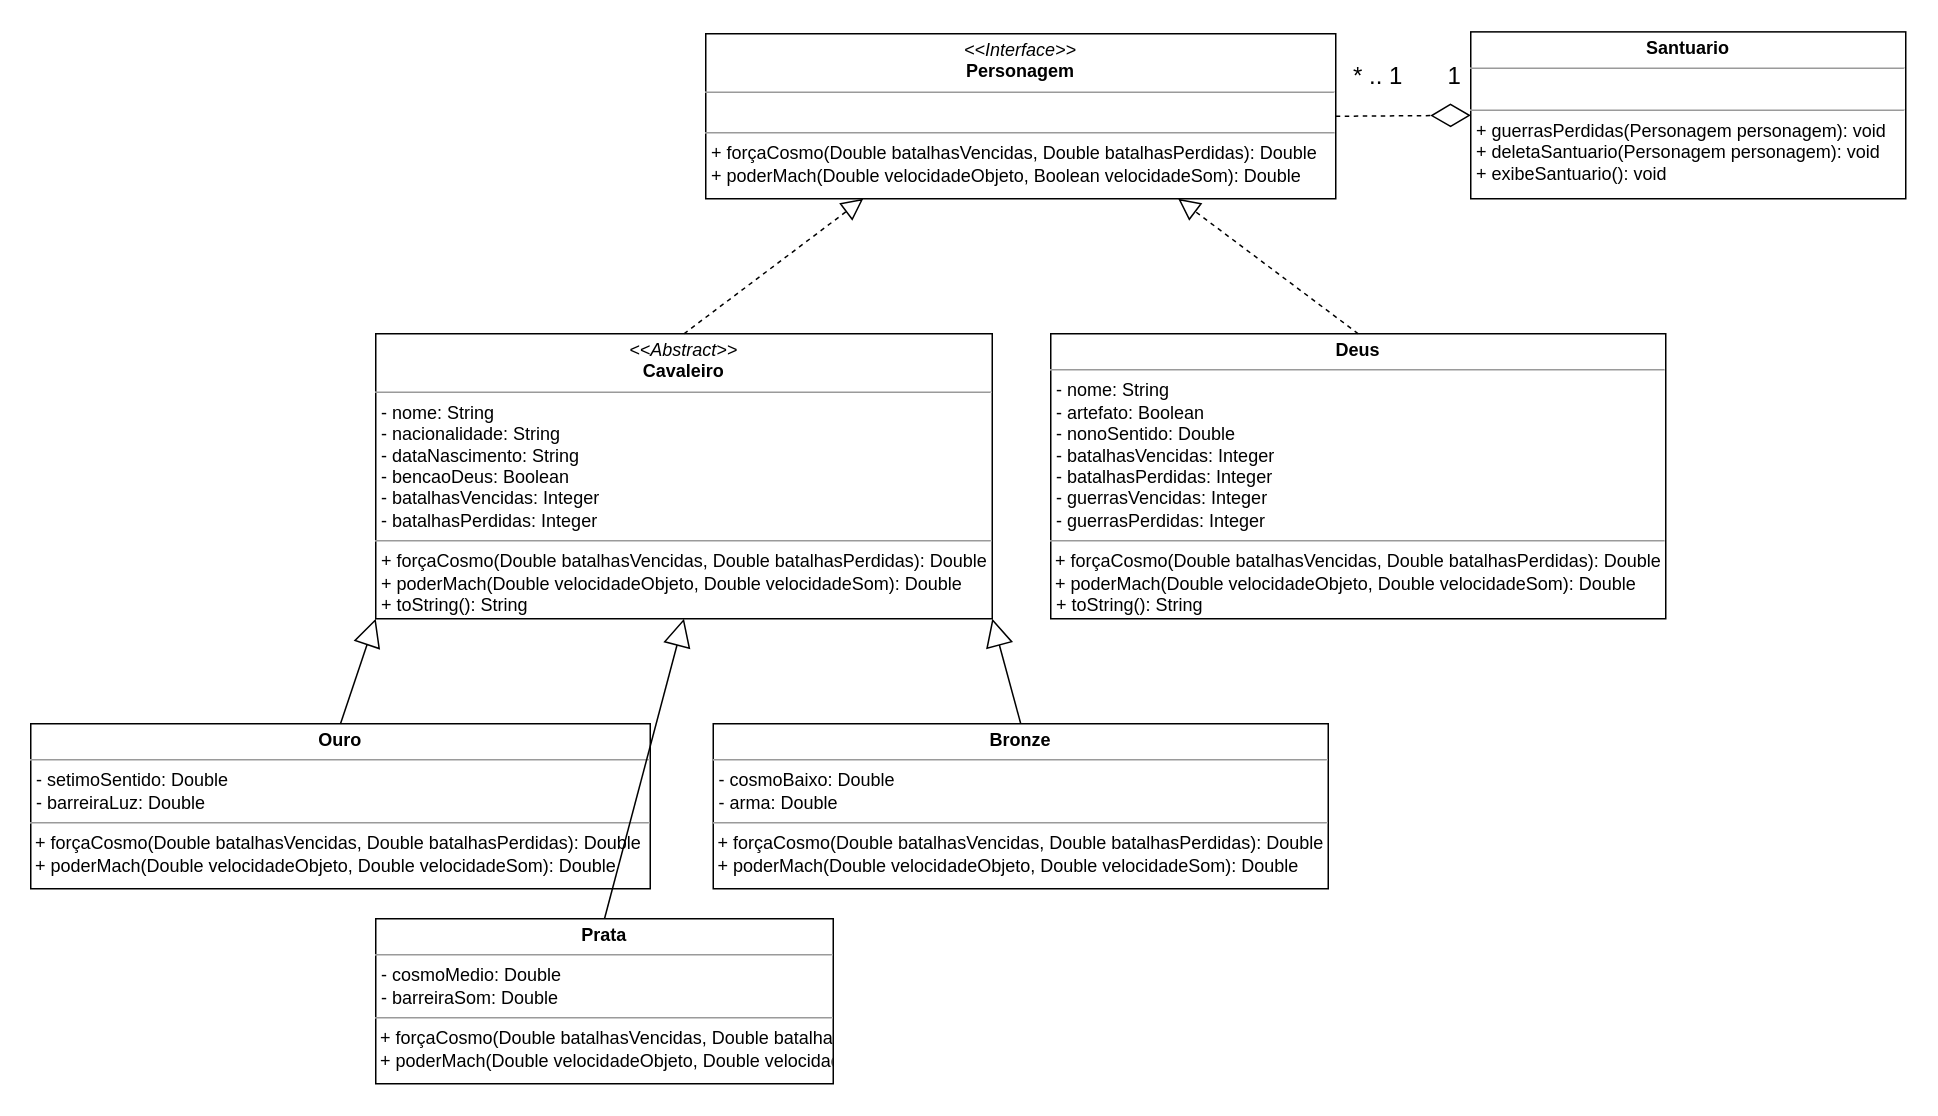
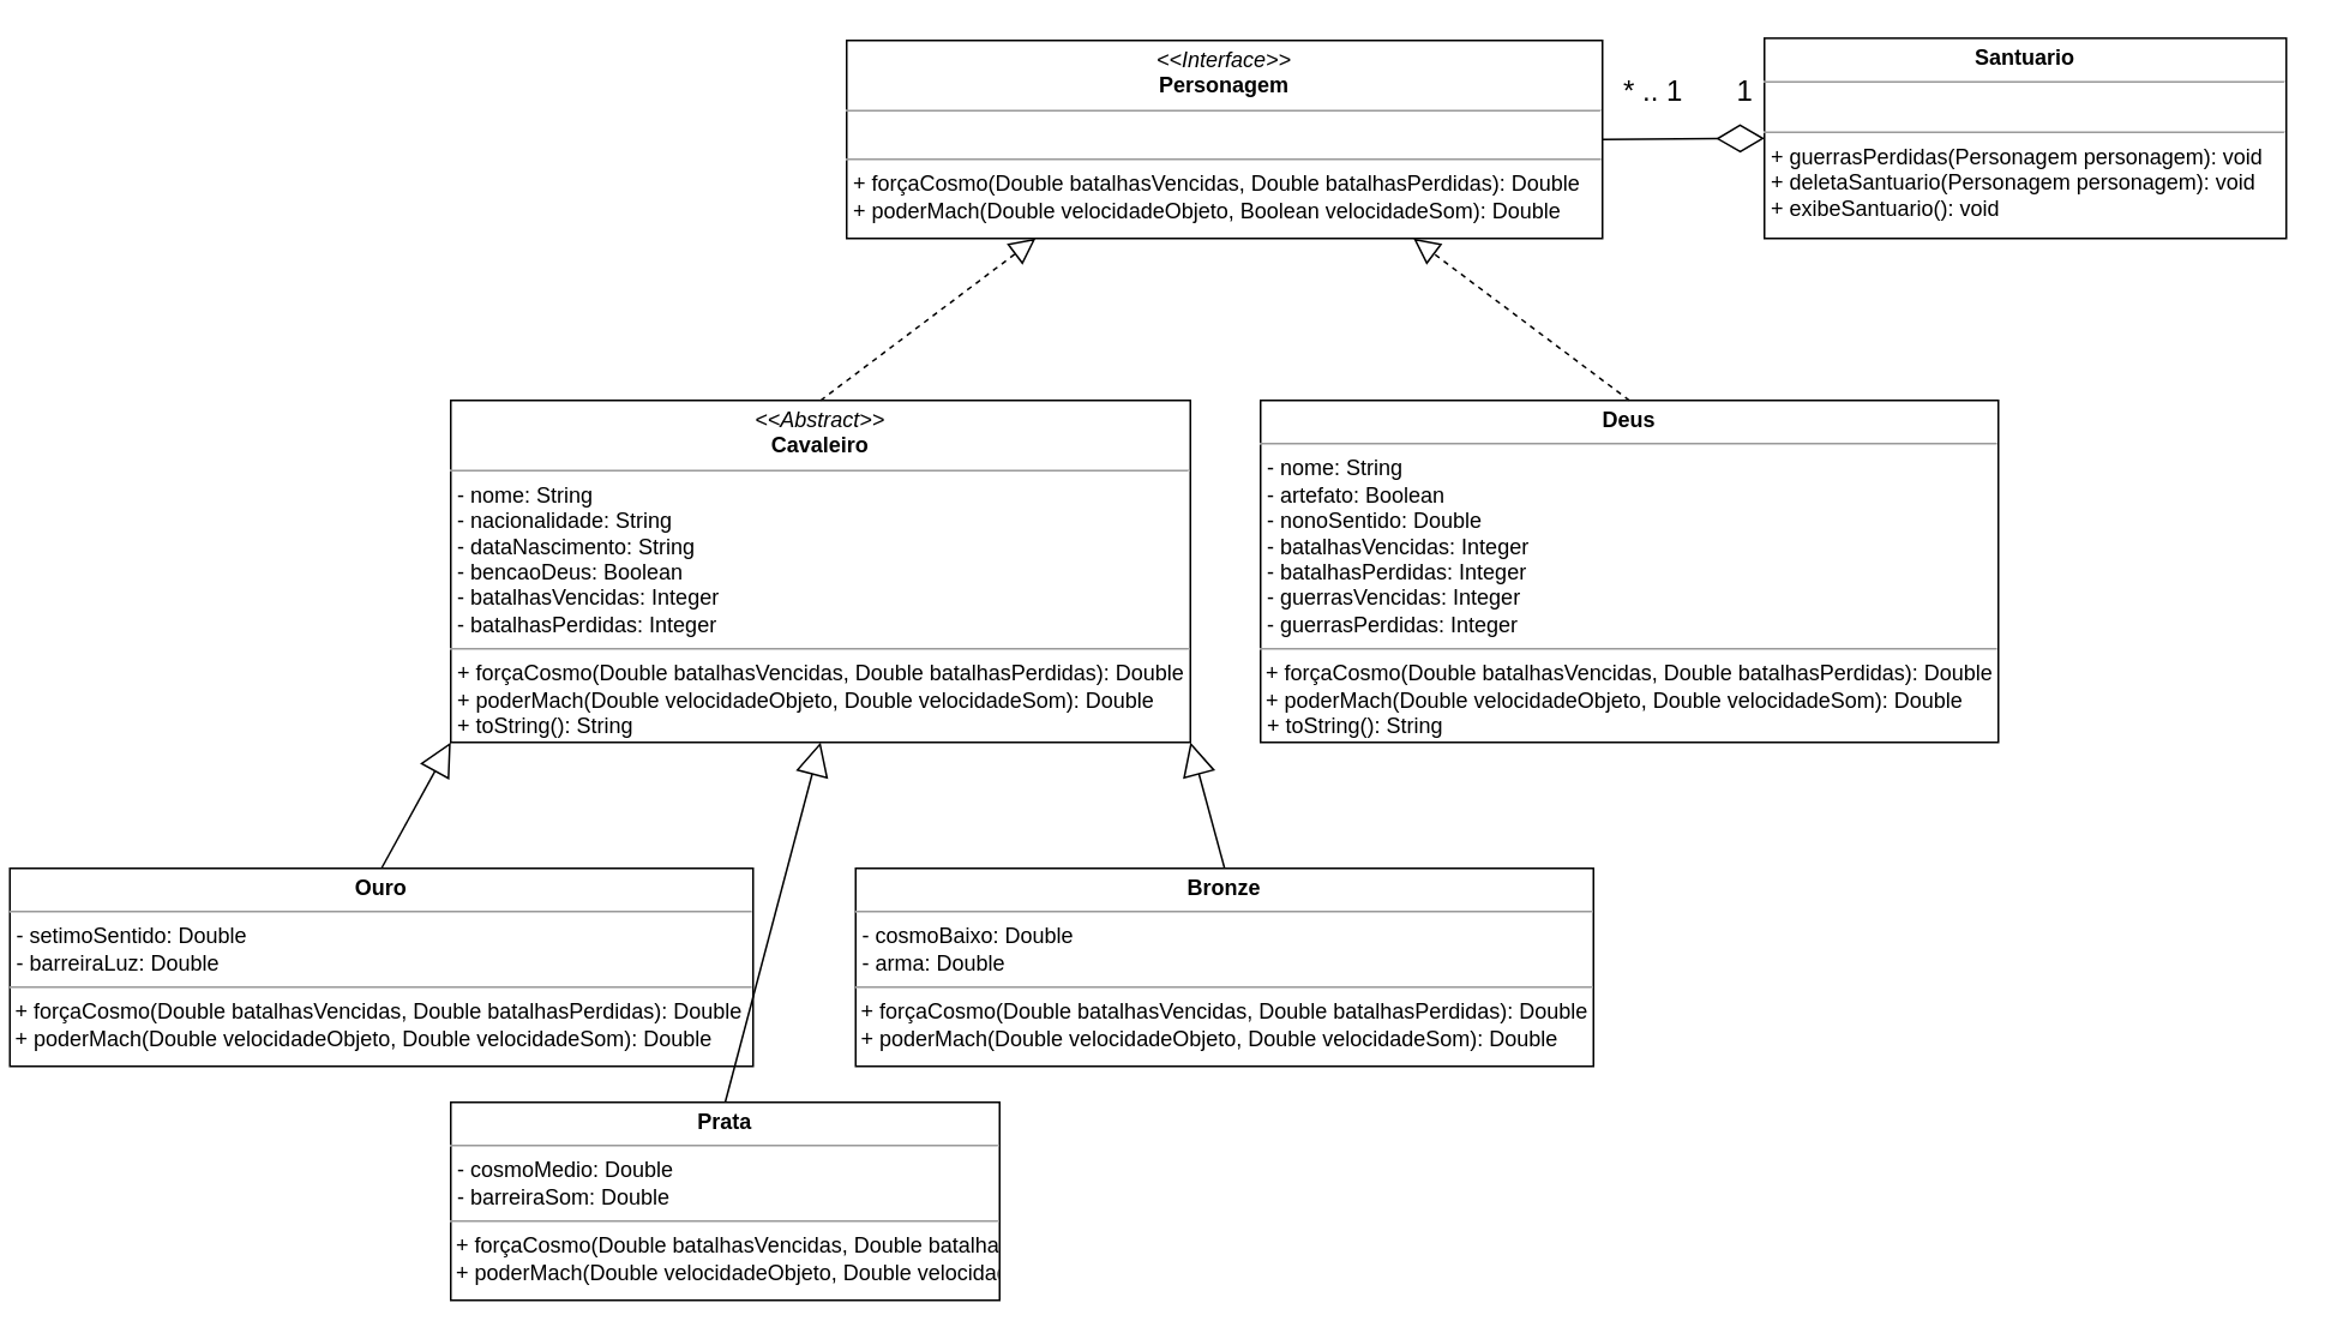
- <mxCell id="9" value="" style="endArrow=diamondThin;endFill=0;endSize=24;html=1;entryX=0;entryY=0.5;entryDx=0;entryDy=0;exitX=1;exitY=0.5;exitDx=0;exitDy=0;dashed=1;" parent="1" source="2" target="8" edge="1"><mxGeometry width="160" relative="1" as="geometry"><mxPoint x="690" y="122" as="sourcePoint" /><mxPoint x="850" y="122" as="targetPoint" /></mxGeometry></mxCell>
+ <mxCell id="9" value="" style="endArrow=diamondThin;endFill=0;endSize=24;html=1;entryX=0;entryY=0.5;entryDx=0;entryDy=0;exitX=1;exitY=0.5;exitDx=0;exitDy=0;" parent="1" source="2" target="8" edge="1"><mxGeometry width="160" relative="1" as="geometry"><mxPoint x="690" y="122" as="sourcePoint" /><mxPoint x="850" y="122" as="targetPoint" /></mxGeometry></mxCell>
- <mxCell id="7" value="&lt;p style=&quot;margin: 0px ; margin-top: 4px ; text-align: center&quot;&gt;&lt;b&gt;Ouro&lt;/b&gt;&lt;/p&gt;&lt;hr size=&quot;1&quot;&gt;&lt;p style=&quot;margin: 0px ; margin-left: 4px&quot;&gt;- setimoSentido: Double&lt;/p&gt;&lt;p style=&quot;margin: 0px ; margin-left: 4px&quot;&gt;- barreiraLuz: Double&lt;/p&gt;&lt;hr size=&quot;1&quot;&gt;&amp;nbsp;+ forçaCosmo(Double batalhasVencidas, Double batalhasPerdidas): Double&lt;br&gt;&amp;nbsp;+ poderMach(Double velocidadeObjeto, Double velocidadeSom): Double" style="verticalAlign=top;align=left;overflow=fill;fontSize=12;fontFamily=Helvetica;html=1;" parent="1" vertex="1"><mxGeometry x="20" y="482" width="413" height="110" as="geometry" /></mxCell>
+ <mxCell id="7" value="&lt;p style=&quot;margin: 0px ; margin-top: 4px ; text-align: center&quot;&gt;&lt;b&gt;Ouro&lt;/b&gt;&lt;/p&gt;&lt;hr size=&quot;1&quot;&gt;&lt;p style=&quot;margin: 0px ; margin-left: 4px&quot;&gt;- setimoSentido: Double&lt;/p&gt;&lt;p style=&quot;margin: 0px ; margin-left: 4px&quot;&gt;- barreiraLuz: Double&lt;/p&gt;&lt;hr size=&quot;1&quot;&gt;&amp;nbsp;+ forçaCosmo(Double batalhasVencidas, Double batalhasPerdidas): Double&lt;br&gt;&amp;nbsp;+ poderMach(Double velocidadeObjeto, Double velocidadeSom): Double" style="verticalAlign=top;align=left;overflow=fill;fontSize=12;fontFamily=Helvetica;html=1;" parent="1" vertex="1"><mxGeometry x="5" y="482" width="413" height="110" as="geometry" /></mxCell>
